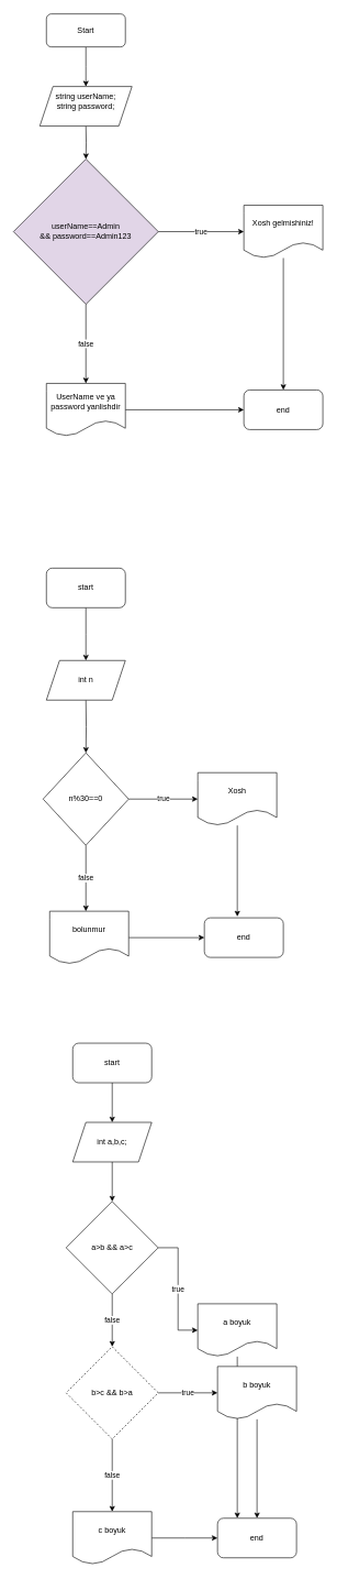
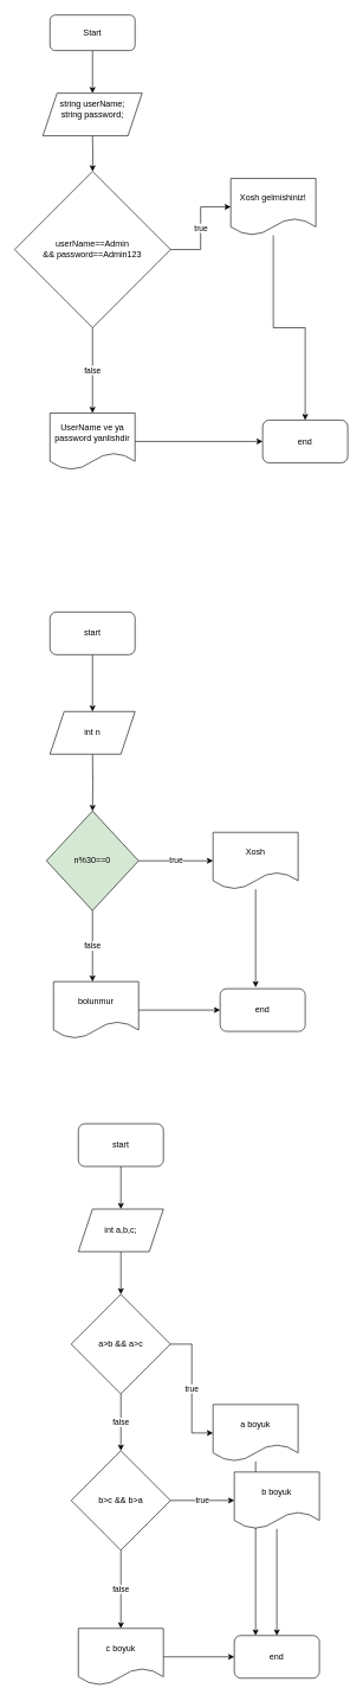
- <mxCell id="7" value="userName==Admin&lt;div&gt;&amp;amp;&amp;amp; password==Admin123&lt;/div&gt;" style="rhombus;whiteSpace=wrap;html=1;fillColor=#e1d5e7;" vertex="1" parent="1"><mxGeometry x="20" y="240" width="220" height="220" as="geometry" /></mxCell>
+ <mxCell id="7" value="userName==Admin&lt;div&gt;&amp;amp;&amp;amp; password==Admin123&lt;/div&gt;" style="rhombus;whiteSpace=wrap;html=1;" vertex="1" parent="1"><mxGeometry x="20" y="240" width="220" height="220" as="geometry" /></mxCell>
- <mxCell id="9" value="Xosh gelmishiniz!" style="shape=document;whiteSpace=wrap;html=1;boundedLbl=1;" vertex="1" parent="1"><mxGeometry x="370" y="310" width="120" height="80" as="geometry" /></mxCell>
+ <mxCell id="9" value="Xosh gelmishiniz!" style="shape=document;whiteSpace=wrap;html=1;boundedLbl=1;" vertex="1" parent="1"><mxGeometry x="325" y="250" width="120" height="80" as="geometry" /></mxCell>
- <mxCell id="18" value="n%30==0" style="rhombus;whiteSpace=wrap;html=1;rounded=0;" vertex="1" parent="1"><mxGeometry x="65" y="1140" width="130" height="140" as="geometry" /></mxCell>
+ <mxCell id="18" value="n%30==0" style="rhombus;whiteSpace=wrap;html=1;rounded=0;fillColor=#d5e8d4;" vertex="1" parent="1"><mxGeometry x="65" y="1140" width="130" height="140" as="geometry" /></mxCell>
- <mxCell id="37" value="b&amp;gt;c &amp;amp;&amp;amp; b&amp;gt;a" style="rhombus;whiteSpace=wrap;html=1;dashed=1;" vertex="1" parent="1"><mxGeometry x="100" y="2040" width="140" height="140" as="geometry" /></mxCell>
+ <mxCell id="37" value="b&amp;gt;c &amp;amp;&amp;amp; b&amp;gt;a" style="rhombus;whiteSpace=wrap;html=1;" vertex="1" parent="1"><mxGeometry x="100" y="2040" width="140" height="140" as="geometry" /></mxCell>
